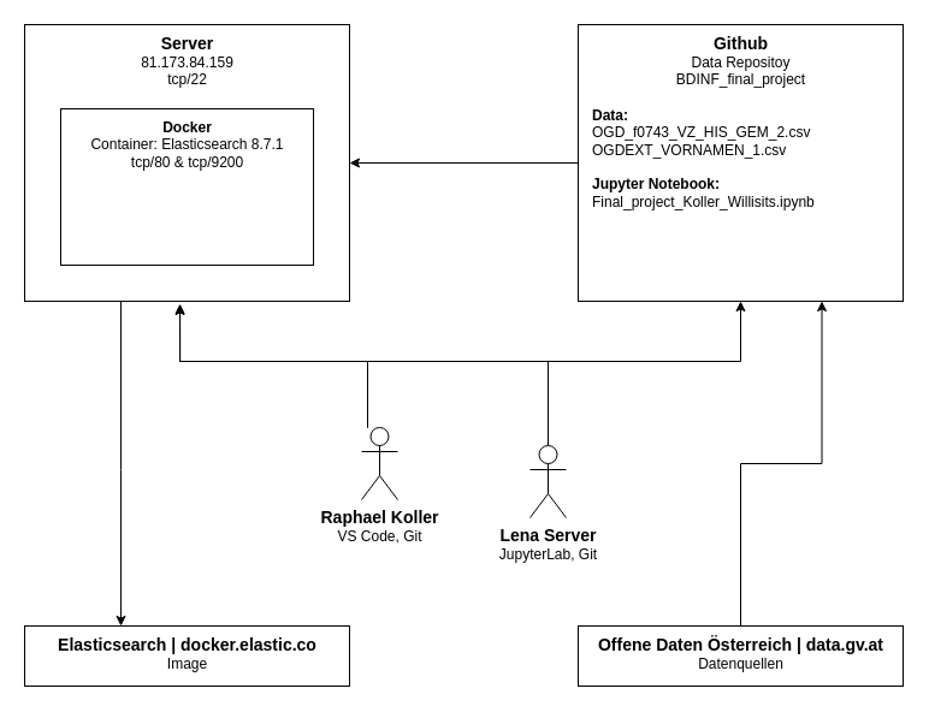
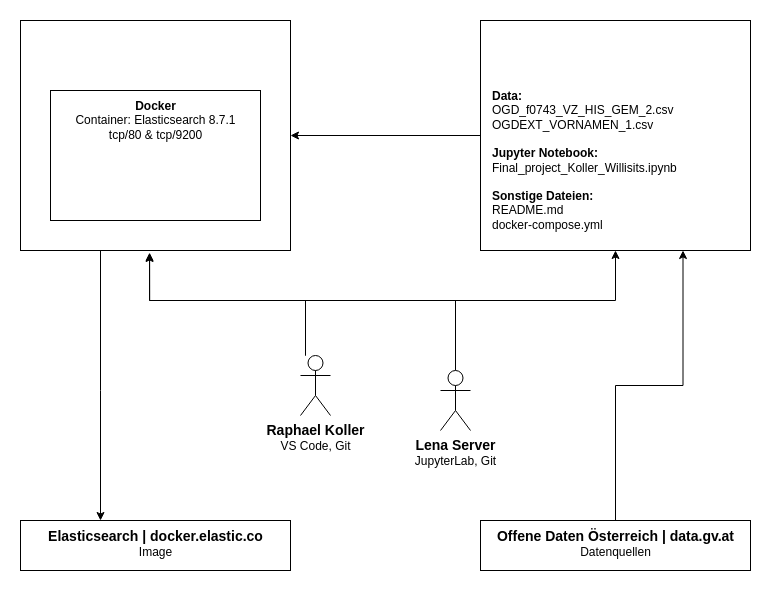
- <mxCell id="4" value="&lt;div&gt;&lt;b&gt;&lt;font style=&quot;font-size: 14px;&quot;&gt;Server&lt;/font&gt;&lt;/b&gt;&lt;/div&gt;&lt;div&gt;81.173.84.159&lt;/div&gt;&lt;div&gt;tcp/22&lt;br&gt;&lt;/div&gt;" style="text;html=1;align=center;verticalAlign=middle;resizable=0;points=[];autosize=1;strokeColor=none;fillColor=none;" vertex="1" parent="1"><mxGeometry x="105" y="20" width="100" height="60" as="geometry" /></mxCell>
- <mxCell id="9" value="&lt;div style=&quot;font-size: 14px;&quot;&gt;&lt;b&gt;Github&lt;/b&gt;&lt;br&gt;&lt;/div&gt;&lt;div&gt;Data Repositoy&lt;/div&gt;&lt;div&gt;BDINF_final_project&lt;br&gt;&lt;/div&gt;" style="text;html=1;align=center;verticalAlign=middle;resizable=0;points=[];autosize=1;strokeColor=none;fillColor=none;" vertex="1" parent="1"><mxGeometry x="550" y="20" width="130" height="60" as="geometry" /></mxCell>
+ <mxCell id="17" value="&lt;div&gt;&lt;b&gt;Sonstige Dateien:&lt;/b&gt;&lt;br&gt;&lt;/div&gt;&lt;div&gt;README.md&lt;/div&gt;&lt;div&gt;docker-compose.yml&lt;br&gt;&lt;/div&gt;" style="text;html=1;align=left;verticalAlign=middle;resizable=0;points=[];autosize=1;strokeColor=none;fillColor=none;" vertex="1" parent="1"><mxGeometry x="490" y="180" width="140" height="60" as="geometry" /></mxCell>
